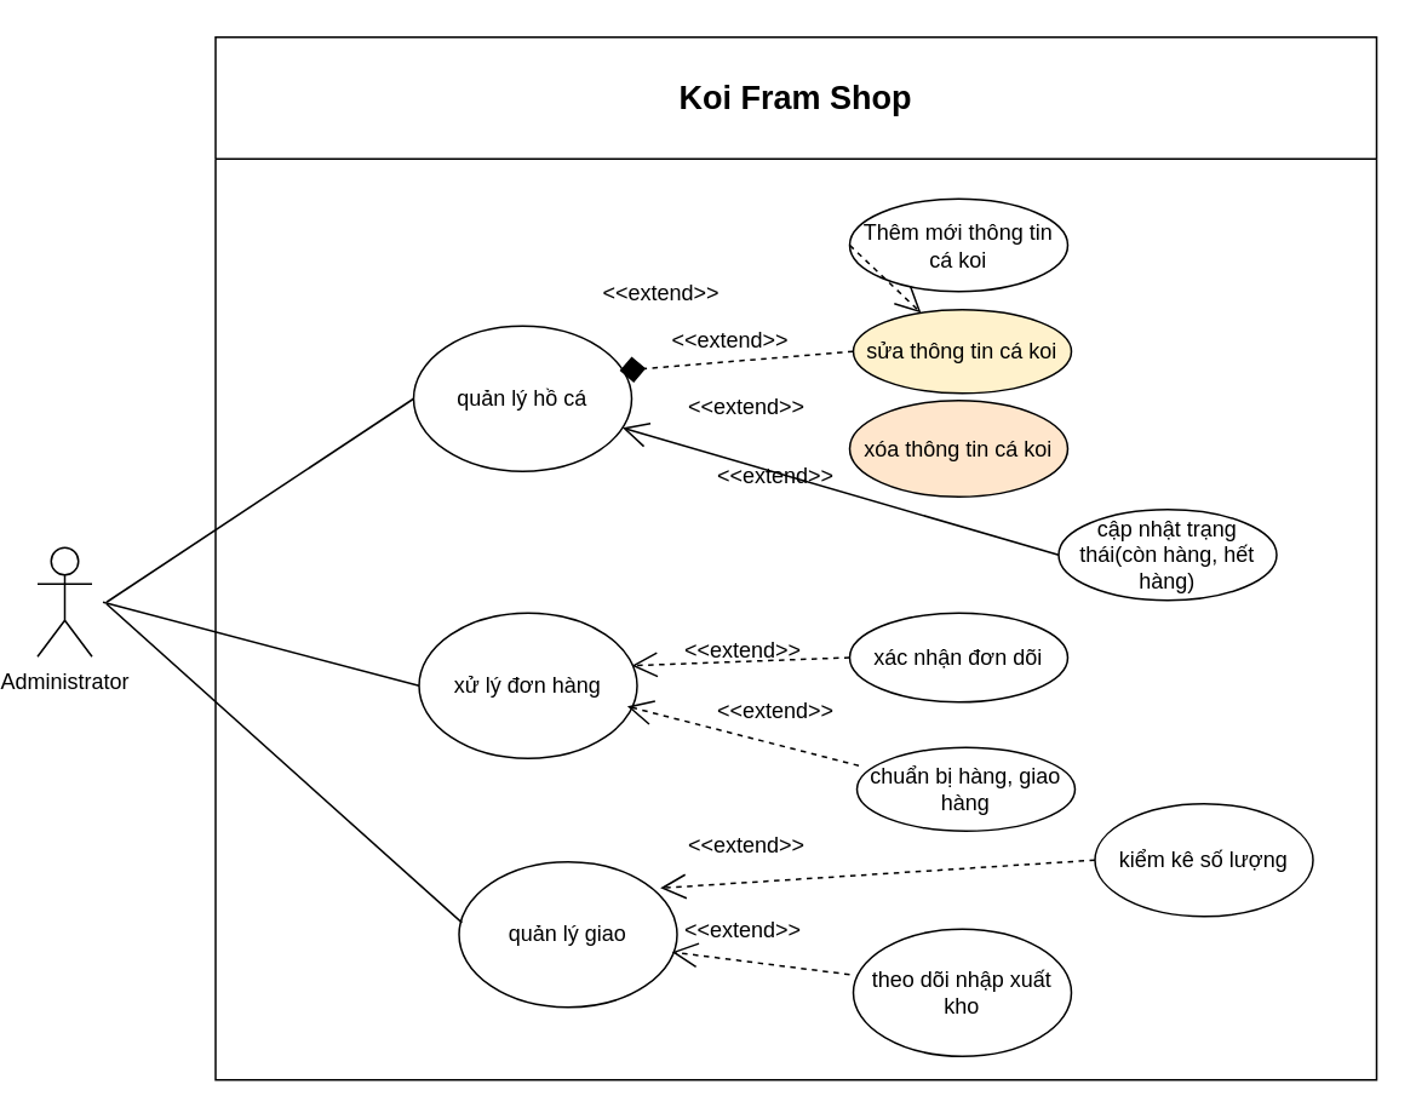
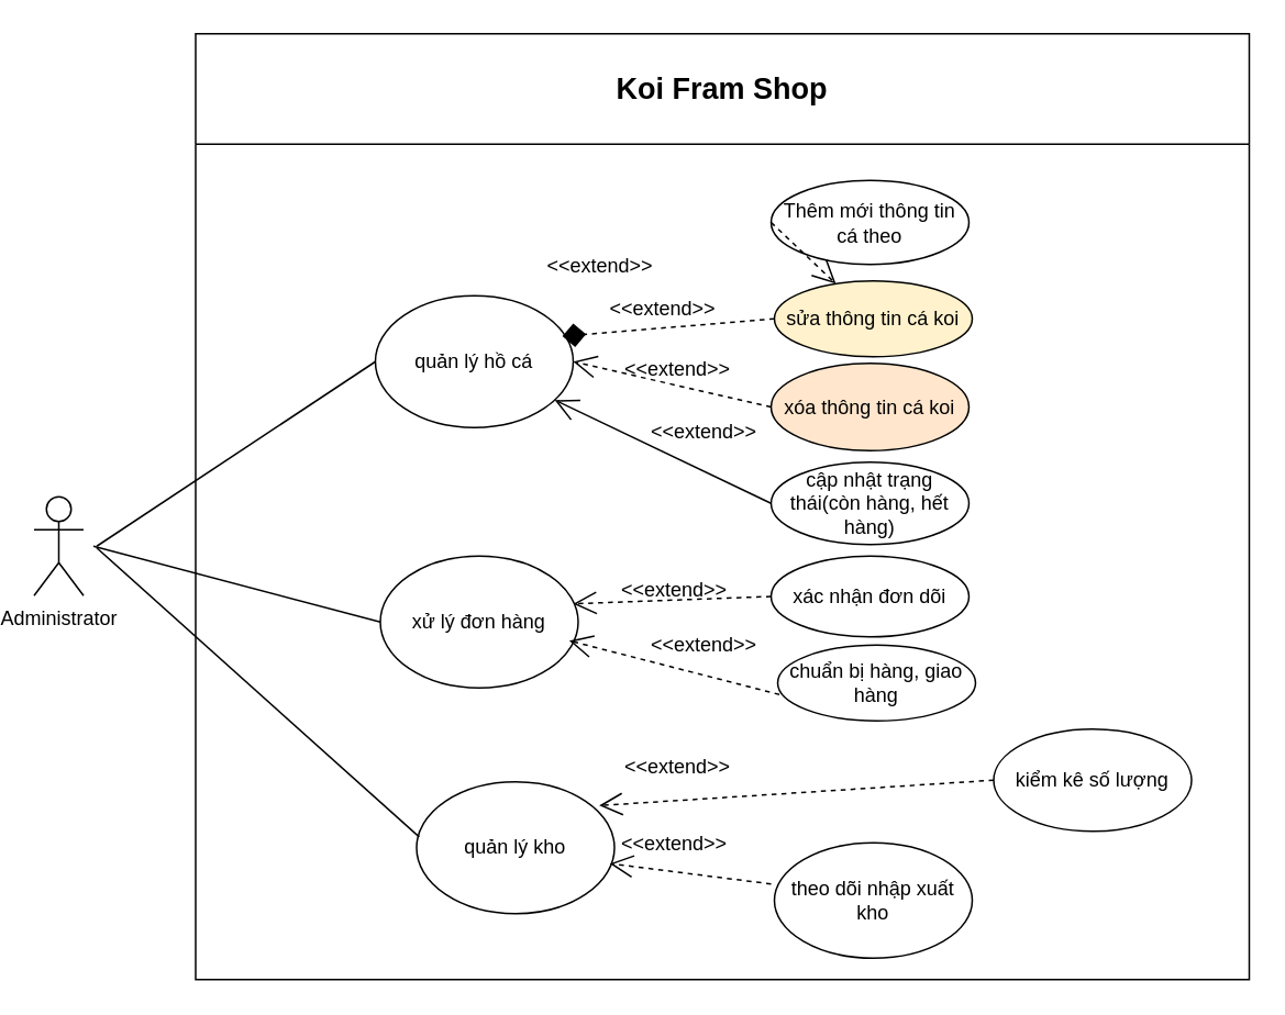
- <mxCell id="7" value="Thêm mới thông tin cá koi" style="ellipse;whiteSpace=wrap;html=1;" vertex="1" parent="3"><mxGeometry x="349" y="89" width="120" height="51" as="geometry" /></mxCell>
+ <mxCell id="7" value="Thêm mới thông tin cá theo" style="ellipse;whiteSpace=wrap;html=1;" vertex="1" parent="3"><mxGeometry x="349" y="89" width="120" height="51" as="geometry" /></mxCell>
+ <mxCell id="17" value="" style="endArrow=open;endSize=12;dashed=1;html=1;rounded=0;entryX=1;entryY=0.5;entryDx=0;entryDy=0;exitX=0;exitY=0.5;exitDx=0;exitDy=0;" edge="1" parent="3" source="9" target="4"><mxGeometry width="160" relative="1" as="geometry"><mxPoint x="255" y="227" as="sourcePoint" /><mxPoint x="361" y="183" as="targetPoint" /></mxGeometry></mxCell>
- <mxCell id="10" value="cập nhật trạng thái(còn hàng, hết hàng)" style="ellipse;whiteSpace=wrap;html=1;" vertex="1" parent="3"><mxGeometry x="464" y="260" width="120" height="50" as="geometry" /></mxCell>
+ <mxCell id="10" value="cập nhật trạng thái(còn hàng, hết hàng)" style="ellipse;whiteSpace=wrap;html=1;" vertex="1" parent="3"><mxGeometry x="349" y="260" width="120" height="50" as="geometry" /></mxCell>
- <mxCell id="12" value="chuẩn bị hàng, giao hàng" style="ellipse;whiteSpace=wrap;html=1;" vertex="1" parent="3"><mxGeometry x="353" y="391" width="120" height="46" as="geometry" /></mxCell>
+ <mxCell id="12" value="chuẩn bị hàng, giao hàng" style="ellipse;whiteSpace=wrap;html=1;" vertex="1" parent="3"><mxGeometry x="353" y="371" width="120" height="46" as="geometry" /></mxCell>
- <mxCell id="6" value="quản lý giao" style="ellipse;whiteSpace=wrap;html=1;" vertex="1" parent="3"><mxGeometry x="134" y="454" width="120" height="80" as="geometry" /></mxCell>
+ <mxCell id="6" value="quản lý kho" style="ellipse;whiteSpace=wrap;html=1;" vertex="1" parent="3"><mxGeometry x="134" y="454" width="120" height="80" as="geometry" /></mxCell>
